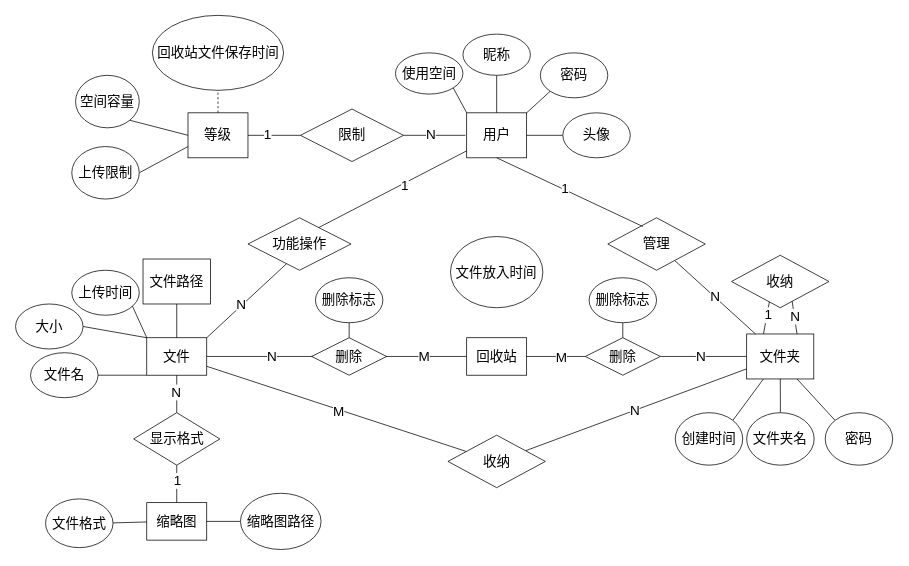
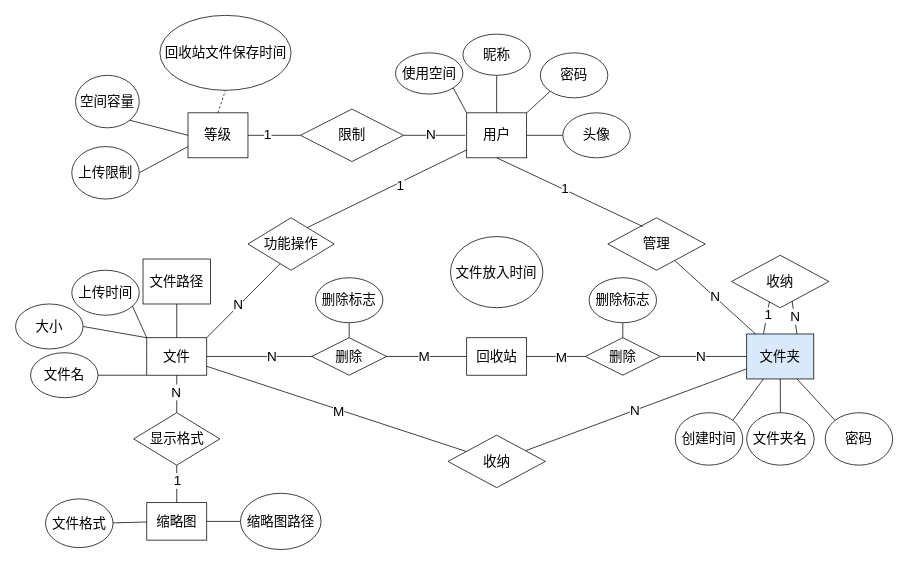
- <mxCell id="80" value="&lt;span style=&quot;font-size: 18px;&quot;&gt;回收站文件保存时间&lt;/span&gt;" style="ellipse;whiteSpace=wrap;html=1;fontFamily=Helvetica;fontSize=11;fontColor=default;labelBackgroundColor=default;" vertex="1" parent="1"><mxGeometry x="202.5" y="20" width="175" height="100" as="geometry" /></mxCell>
+ <mxCell id="80" value="&lt;span style=&quot;font-size: 18px;&quot;&gt;回收站文件保存时间&lt;/span&gt;" style="ellipse;whiteSpace=wrap;html=1;fontFamily=Helvetica;fontSize=11;fontColor=default;labelBackgroundColor=default;" vertex="1" parent="1"><mxGeometry x="212.5" y="20" width="175" height="100" as="geometry" /></mxCell>
- <mxCell id="23" value="&lt;font style=&quot;font-size: 18px;&quot;&gt;功能操作&lt;/font&gt;" style="rhombus;whiteSpace=wrap;html=1;" parent="1" vertex="1"><mxGeometry x="330" y="290" width="137.5" height="70" as="geometry" /></mxCell>
+ <mxCell id="23" value="&lt;font style=&quot;font-size: 18px;&quot;&gt;功能操作&lt;/font&gt;" style="rhombus;whiteSpace=wrap;html=1;" parent="1" vertex="1"><mxGeometry x="330" y="290" width="115" height="70" as="geometry" /></mxCell>
- <mxCell id="8" value="&lt;font style=&quot;font-size: 18px;&quot;&gt;文件夹&lt;/font&gt;" style="rounded=0;whiteSpace=wrap;html=1;" parent="1" vertex="1"><mxGeometry x="995.25" y="445" width="89.5" height="60" as="geometry" /></mxCell>
+ <mxCell id="8" value="&lt;font style=&quot;font-size: 18px;&quot;&gt;文件夹&lt;/font&gt;" style="rounded=0;whiteSpace=wrap;html=1;fillColor=#dae8fc;" parent="1" vertex="1"><mxGeometry x="995.25" y="445" width="89.5" height="60" as="geometry" /></mxCell>
